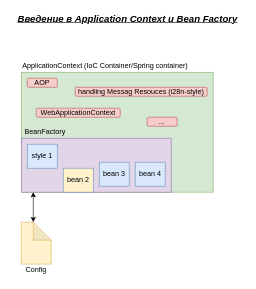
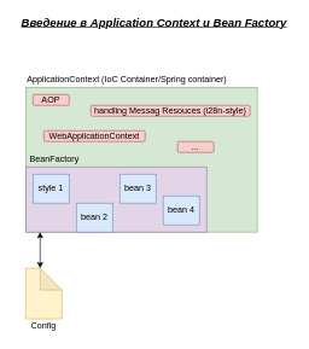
- <mxCell id="11" value="bean 3" style="rounded=0;whiteSpace=wrap;html=1;fillColor=#dae8fc;strokeColor=#6c8ebf;" parent="1" vertex="1"><mxGeometry x="165" y="270" width="50" height="40" as="geometry" /></mxCell>
+ <mxCell id="11" value="bean 3" style="rounded=0;whiteSpace=wrap;html=1;fillColor=#dae8fc;strokeColor=#6c8ebf;" parent="1" vertex="1"><mxGeometry x="165" y="240" width="50" height="40" as="geometry" /></mxCell>
- <mxCell id="10" value="bean 2" style="rounded=0;whiteSpace=wrap;html=1;fillColor=#fff2cc;strokeColor=#6c8ebf;" parent="1" vertex="1"><mxGeometry x="105" y="280" width="50" height="40" as="geometry" /></mxCell>
+ <mxCell id="10" value="bean 2" style="rounded=0;whiteSpace=wrap;html=1;fillColor=#dae8fc;strokeColor=#6c8ebf;" parent="1" vertex="1"><mxGeometry x="105" y="280" width="50" height="40" as="geometry" /></mxCell>
